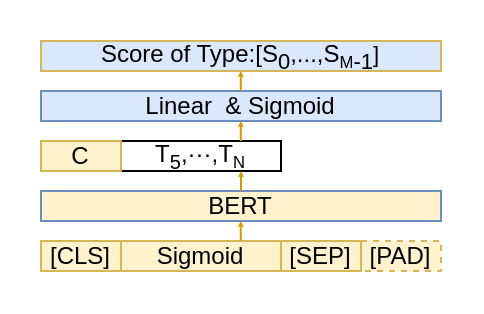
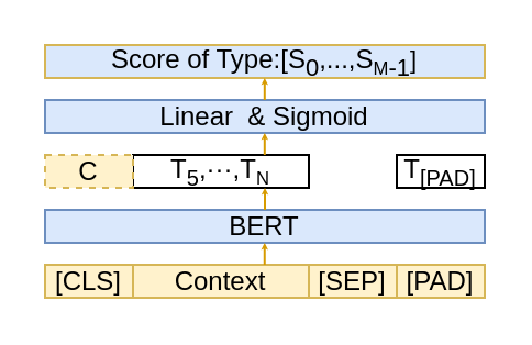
- <mxCell id="9" value="C" style="rounded=0;whiteSpace=wrap;html=1;fillColor=#fff2cc;strokeColor=#d6b656;" vertex="1" parent="1"><mxGeometry x="20" y="70" width="40" height="15" as="geometry" /></mxCell>
+ <mxCell id="9" value="C" style="rounded=0;whiteSpace=wrap;html=1;fillColor=#fff2cc;strokeColor=#d6b656;dashed=1;" vertex="1" parent="1"><mxGeometry x="20" y="70" width="40" height="15" as="geometry" /></mxCell>
+ <mxCell id="10" value="T&lt;sub style=&quot;border-color: var(--border-color);&quot;&gt;[PAD]&lt;/sub&gt;" style="rounded=0;whiteSpace=wrap;html=1;" vertex="1" parent="1"><mxGeometry x="180" y="70" width="40" height="15" as="geometry" /></mxCell>
- <mxCell id="4" value="BERT" style="rounded=0;whiteSpace=wrap;html=1;fillColor=#fff2cc;strokeColor=#6c8ebf;" vertex="1" parent="1"><mxGeometry x="20" y="95" width="200" height="15" as="geometry" /></mxCell>
+ <mxCell id="4" value="BERT" style="rounded=0;whiteSpace=wrap;html=1;fillColor=#dae8fc;strokeColor=#6c8ebf;" vertex="1" parent="1"><mxGeometry x="20" y="95" width="200" height="15" as="geometry" /></mxCell>
- <mxCell id="3" value="[PAD]" style="rounded=0;whiteSpace=wrap;html=1;fillColor=#fff2cc;strokeColor=#d6b656;dashed=1;" vertex="1" parent="1"><mxGeometry x="180" y="120" width="40" height="15" as="geometry" /></mxCell>
+ <mxCell id="3" value="[PAD]" style="rounded=0;whiteSpace=wrap;html=1;fillColor=#fff2cc;strokeColor=#d6b656;" vertex="1" parent="1"><mxGeometry x="180" y="120" width="40" height="15" as="geometry" /></mxCell>
- <mxCell id="6" value="Sigmoid" style="rounded=0;whiteSpace=wrap;html=1;fillColor=#fff2cc;strokeColor=#d6b656;" vertex="1" parent="1"><mxGeometry x="60" y="120" width="80" height="15" as="geometry" /></mxCell>
+ <mxCell id="6" value="Context" style="rounded=0;whiteSpace=wrap;html=1;fillColor=#fff2cc;strokeColor=#d6b656;" vertex="1" parent="1"><mxGeometry x="60" y="120" width="80" height="15" as="geometry" /></mxCell>
